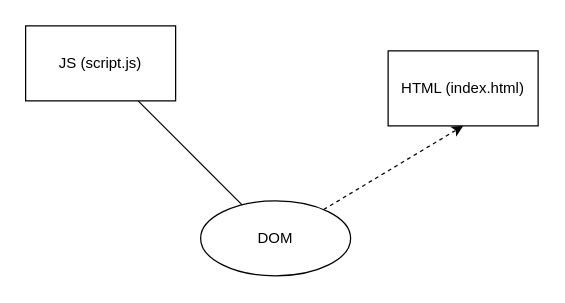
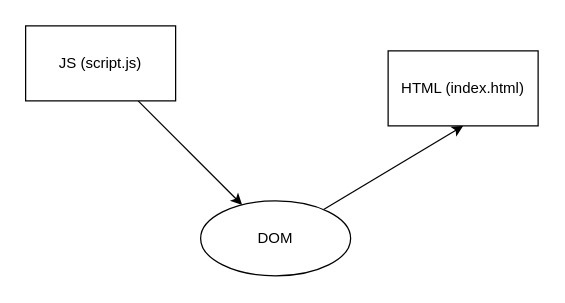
- <mxCell id="5" style="edgeStyle=none;html=1;entryX=0.5;entryY=1;entryDx=0;entryDy=0;dashed=1;" edge="1" parent="1" source="6" target="4"><mxGeometry relative="1" as="geometry" /></mxCell>
+ <mxCell id="5" style="edgeStyle=none;html=1;entryX=0.5;entryY=1;entryDx=0;entryDy=0;" edge="1" parent="1" source="6" target="4"><mxGeometry relative="1" as="geometry" /></mxCell>
- <mxCell id="2" style="edgeStyle=none;html=1;endArrow=none;" edge="1" parent="1" source="3" target="6"><mxGeometry relative="1" as="geometry" /></mxCell>
+ <mxCell id="2" style="edgeStyle=none;html=1;" edge="1" parent="1" source="3" target="6"><mxGeometry relative="1" as="geometry" /></mxCell>
